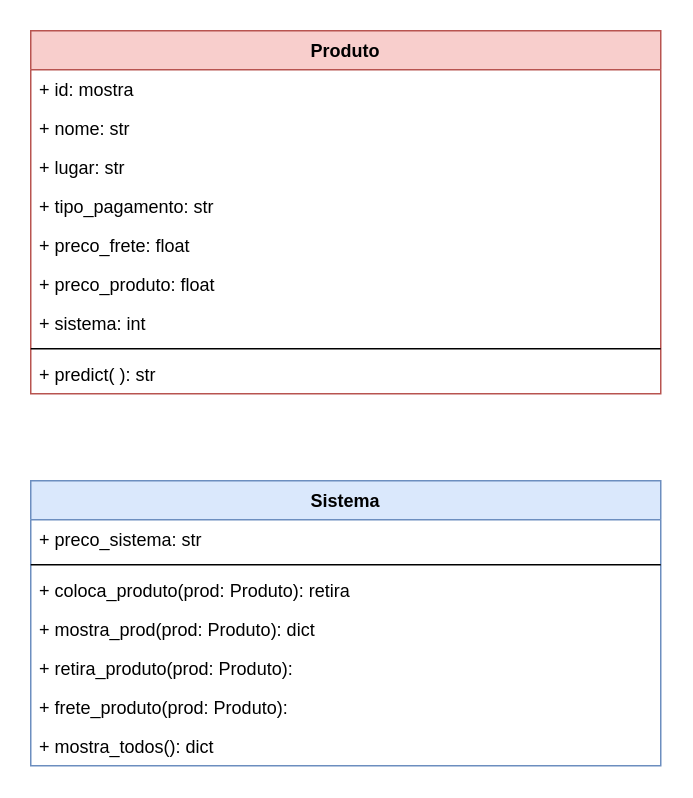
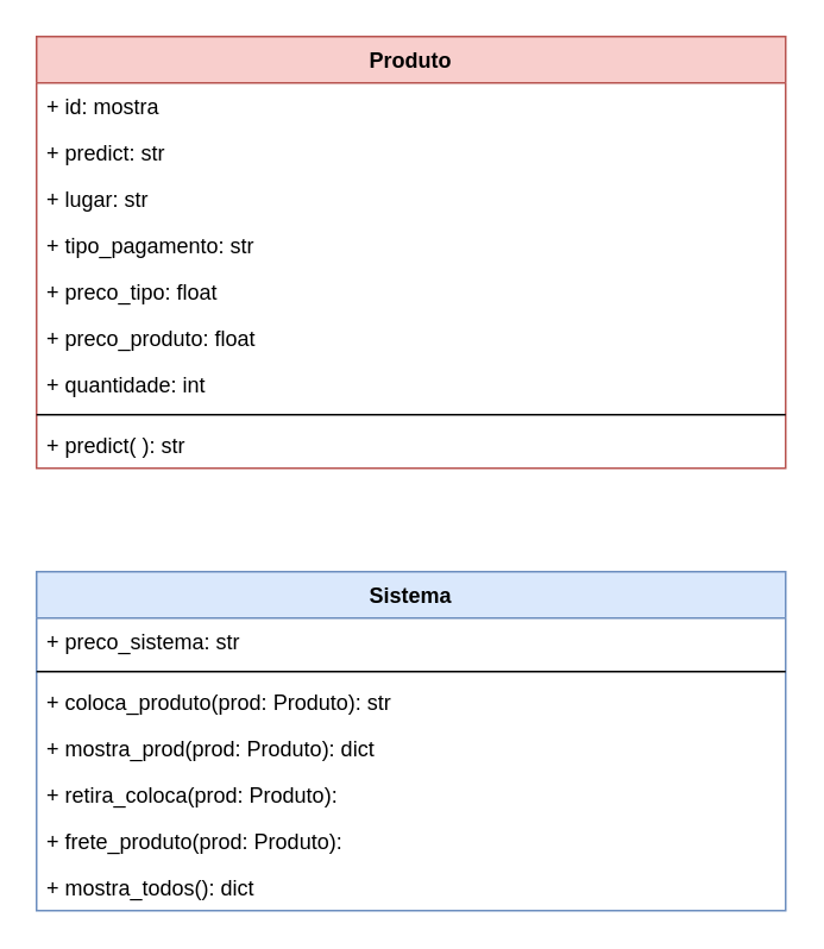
- <mxCell id="4" value="+ nome: str" style="text;strokeColor=none;fillColor=none;align=left;verticalAlign=top;spacingLeft=4;spacingRight=4;overflow=hidden;rotatable=0;points=[[0,0.5],[1,0.5]];portConstraint=eastwest;" vertex="1" parent="2"><mxGeometry y="52" width="420" height="26" as="geometry" /></mxCell>
+ <mxCell id="4" value="+ predict: str" style="text;strokeColor=none;fillColor=none;align=left;verticalAlign=top;spacingLeft=4;spacingRight=4;overflow=hidden;rotatable=0;points=[[0,0.5],[1,0.5]];portConstraint=eastwest;" vertex="1" parent="2"><mxGeometry y="52" width="420" height="26" as="geometry" /></mxCell>
- <mxCell id="7" value="+ preco_frete: float" style="text;strokeColor=none;fillColor=none;align=left;verticalAlign=top;spacingLeft=4;spacingRight=4;overflow=hidden;rotatable=0;points=[[0,0.5],[1,0.5]];portConstraint=eastwest;" vertex="1" parent="2"><mxGeometry y="130" width="420" height="26" as="geometry" /></mxCell>
+ <mxCell id="7" value="+ preco_tipo: float" style="text;strokeColor=none;fillColor=none;align=left;verticalAlign=top;spacingLeft=4;spacingRight=4;overflow=hidden;rotatable=0;points=[[0,0.5],[1,0.5]];portConstraint=eastwest;" vertex="1" parent="2"><mxGeometry y="130" width="420" height="26" as="geometry" /></mxCell>
- <mxCell id="9" value="+ sistema: int" style="text;strokeColor=none;fillColor=none;align=left;verticalAlign=top;spacingLeft=4;spacingRight=4;overflow=hidden;rotatable=0;points=[[0,0.5],[1,0.5]];portConstraint=eastwest;" vertex="1" parent="2"><mxGeometry y="182" width="420" height="26" as="geometry" /></mxCell>
+ <mxCell id="9" value="+ quantidade: int" style="text;strokeColor=none;fillColor=none;align=left;verticalAlign=top;spacingLeft=4;spacingRight=4;overflow=hidden;rotatable=0;points=[[0,0.5],[1,0.5]];portConstraint=eastwest;" vertex="1" parent="2"><mxGeometry y="182" width="420" height="26" as="geometry" /></mxCell>
- <mxCell id="15" value="+ coloca_produto(prod: Produto): retira" style="text;strokeColor=none;fillColor=none;align=left;verticalAlign=top;spacingLeft=4;spacingRight=4;overflow=hidden;rotatable=0;points=[[0,0.5],[1,0.5]];portConstraint=eastwest;" vertex="1" parent="12"><mxGeometry y="60" width="420" height="26" as="geometry" /></mxCell>
+ <mxCell id="15" value="+ coloca_produto(prod: Produto): str" style="text;strokeColor=none;fillColor=none;align=left;verticalAlign=top;spacingLeft=4;spacingRight=4;overflow=hidden;rotatable=0;points=[[0,0.5],[1,0.5]];portConstraint=eastwest;" vertex="1" parent="12"><mxGeometry y="60" width="420" height="26" as="geometry" /></mxCell>
- <mxCell id="17" value="+ retira_produto(prod: Produto): " style="text;strokeColor=none;fillColor=none;align=left;verticalAlign=top;spacingLeft=4;spacingRight=4;overflow=hidden;rotatable=0;points=[[0,0.5],[1,0.5]];portConstraint=eastwest;" vertex="1" parent="12"><mxGeometry y="112" width="420" height="26" as="geometry" /></mxCell>
+ <mxCell id="17" value="+ retira_coloca(prod: Produto): " style="text;strokeColor=none;fillColor=none;align=left;verticalAlign=top;spacingLeft=4;spacingRight=4;overflow=hidden;rotatable=0;points=[[0,0.5],[1,0.5]];portConstraint=eastwest;" vertex="1" parent="12"><mxGeometry y="112" width="420" height="26" as="geometry" /></mxCell>
